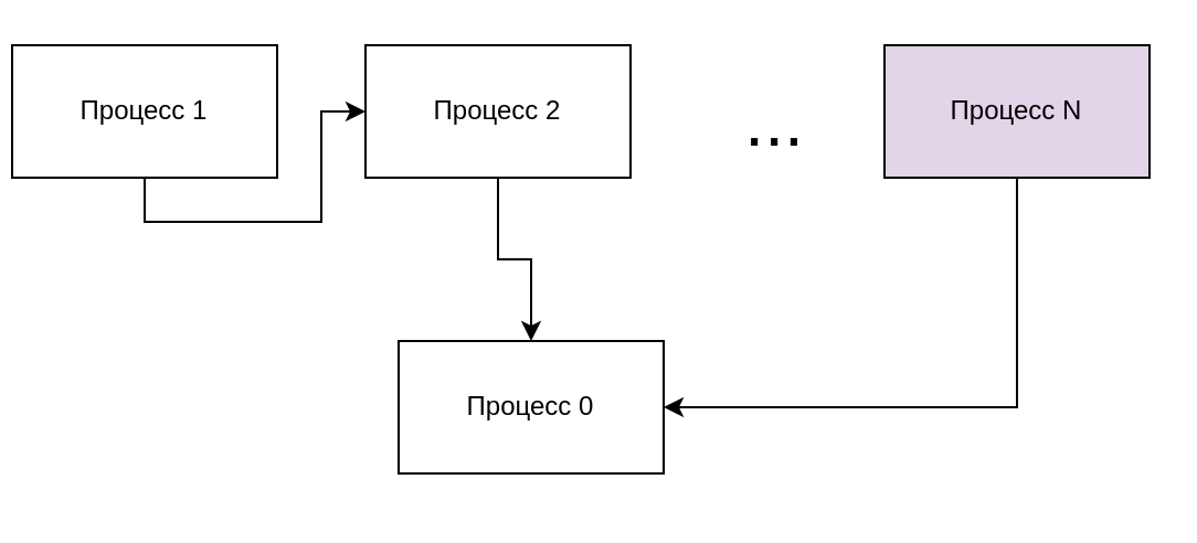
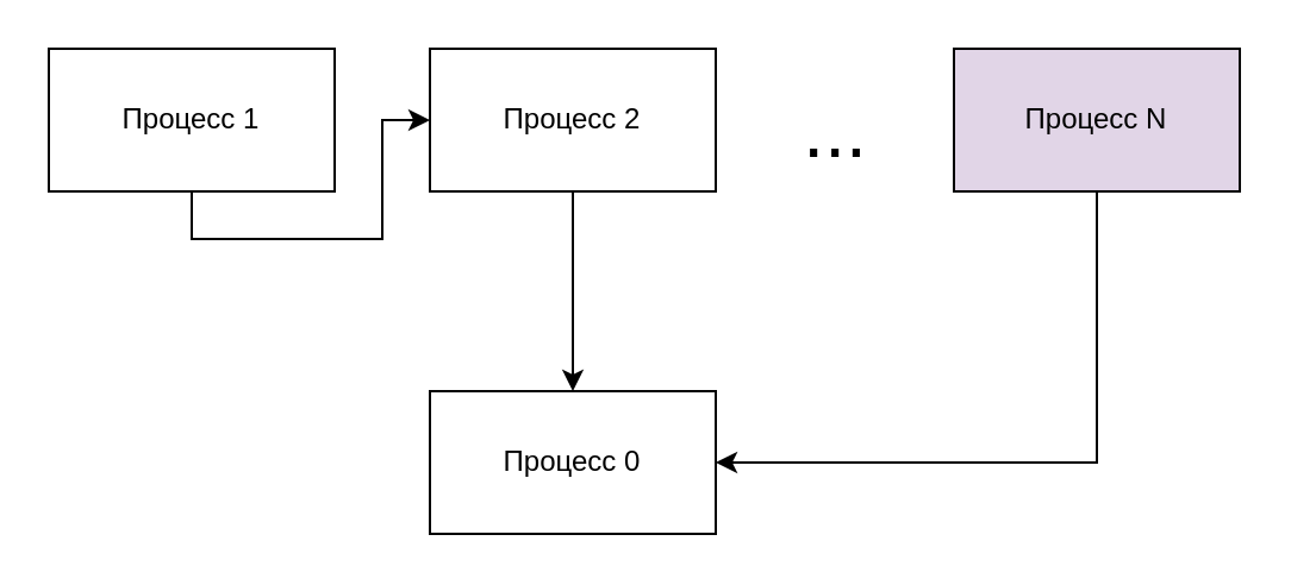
- <mxCell id="3" value="Процесс 1" style="rounded=0;whiteSpace=wrap;html=1;" vertex="1" parent="1"><mxGeometry x="5" y="20" width="120" height="60" as="geometry" /></mxCell>
+ <mxCell id="3" value="Процесс 1" style="rounded=0;whiteSpace=wrap;html=1;" vertex="1" parent="1"><mxGeometry x="20" y="20" width="120" height="60" as="geometry" /></mxCell>
- <mxCell id="5" value="Процесс 2" style="rounded=0;whiteSpace=wrap;html=1;" vertex="1" parent="1"><mxGeometry x="165" y="20" width="120" height="60" as="geometry" /></mxCell>
+ <mxCell id="5" value="Процесс 2" style="rounded=0;whiteSpace=wrap;html=1;" vertex="1" parent="1"><mxGeometry x="180" y="20" width="120" height="60" as="geometry" /></mxCell>
- <mxCell id="9" value="Процесс 0" style="rounded=0;whiteSpace=wrap;html=1;" vertex="1" parent="1"><mxGeometry x="180" y="154" width="120" height="60" as="geometry" /></mxCell>
+ <mxCell id="9" value="Процесс 0" style="rounded=0;whiteSpace=wrap;html=1;" vertex="1" parent="1"><mxGeometry x="180" y="164" width="120" height="60" as="geometry" /></mxCell>
